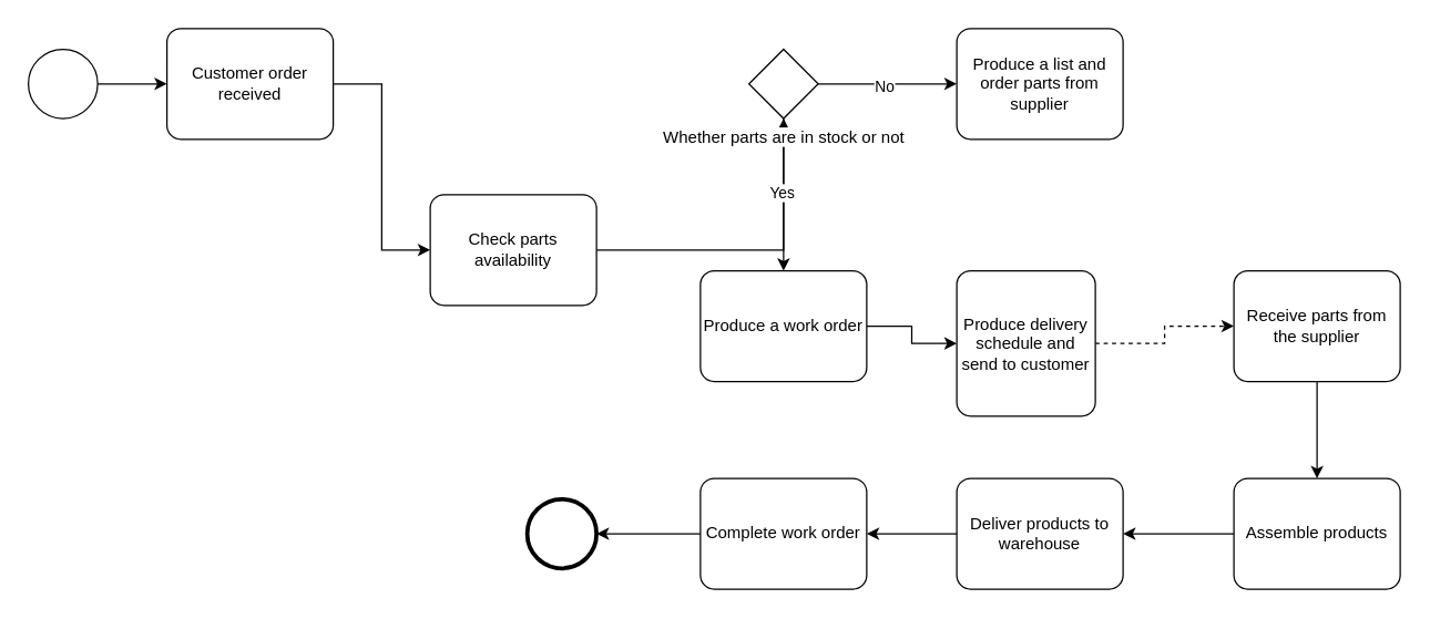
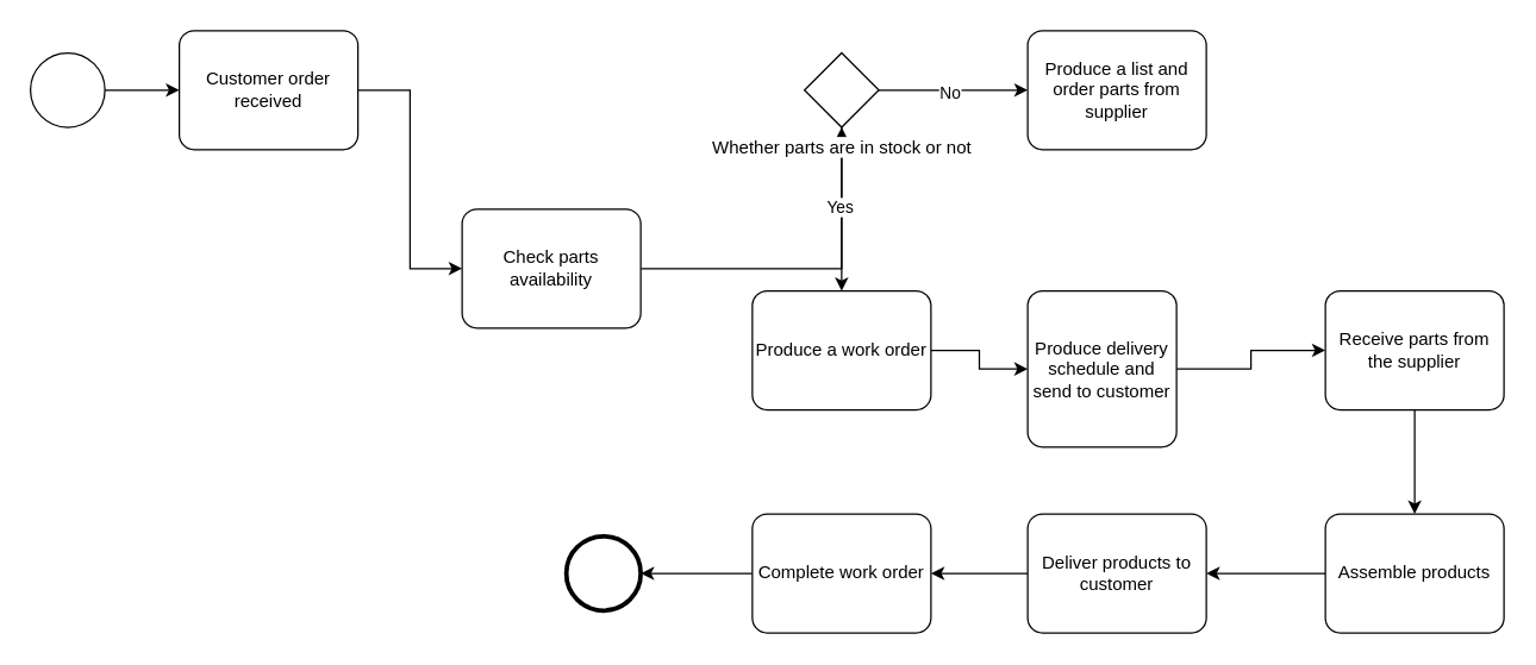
- <mxCell id="16" style="edgeStyle=orthogonalEdgeStyle;rounded=0;orthogonalLoop=1;jettySize=auto;html=1;dashed=1;" edge="1" parent="1" source="17" target="19"><mxGeometry relative="1" as="geometry" /></mxCell>
+ <mxCell id="16" style="edgeStyle=orthogonalEdgeStyle;rounded=0;orthogonalLoop=1;jettySize=auto;html=1;" edge="1" parent="1" source="17" target="19"><mxGeometry relative="1" as="geometry" /></mxCell>
- <mxCell id="23" value="Deliver products to warehouse" style="points=[[0.25,0,0],[0.5,0,0],[0.75,0,0],[1,0.25,0],[1,0.5,0],[1,0.75,0],[0.75,1,0],[0.5,1,0],[0.25,1,0],[0,0.75,0],[0,0.5,0],[0,0.25,0]];shape=mxgraph.bpmn.task;whiteSpace=wrap;rectStyle=rounded;size=10;html=1;container=1;expand=0;collapsible=0;taskMarker=abstract;" vertex="1" parent="1"><mxGeometry x="690" y="345" width="120" height="80" as="geometry" /></mxCell>
+ <mxCell id="23" value="Deliver products to customer" style="points=[[0.25,0,0],[0.5,0,0],[0.75,0,0],[1,0.25,0],[1,0.5,0],[1,0.75,0],[0.75,1,0],[0.5,1,0],[0.25,1,0],[0,0.75,0],[0,0.5,0],[0,0.25,0]];shape=mxgraph.bpmn.task;whiteSpace=wrap;rectStyle=rounded;size=10;html=1;container=1;expand=0;collapsible=0;taskMarker=abstract;" vertex="1" parent="1"><mxGeometry x="690" y="345" width="120" height="80" as="geometry" /></mxCell>
